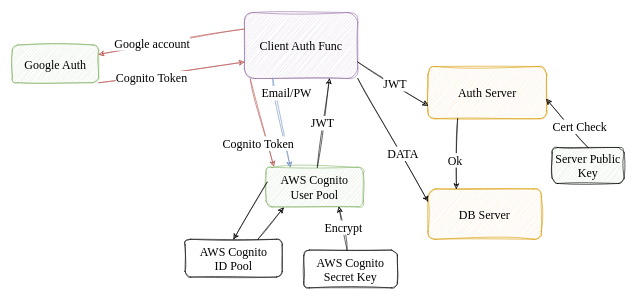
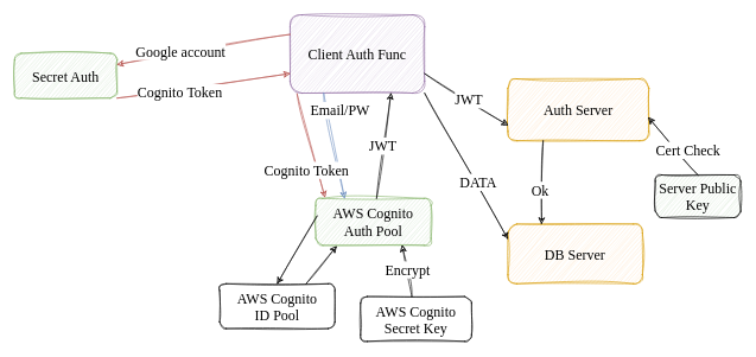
- <mxCell id="7" value="Google Auth" style="rounded=1;whiteSpace=wrap;html=1;sketch=1;hachureGap=4;jiggle=2;curveFitting=1;fontFamily=Architects Daughter;fontSource=https%3A%2F%2Ffonts.googleapis.com%2Fcss%3Ffamily%3DArchitects%2BDaughter;fontSize=20;fillColor=#d5e8d4;strokeColor=#82b366;" vertex="1" parent="1"><mxGeometry x="20" y="74" width="144" height="63" as="geometry" /></mxCell>
+ <mxCell id="7" value="Secret Auth" style="rounded=1;whiteSpace=wrap;html=1;sketch=1;hachureGap=4;jiggle=2;curveFitting=1;fontFamily=Architects Daughter;fontSource=https%3A%2F%2Ffonts.googleapis.com%2Fcss%3Ffamily%3DArchitects%2BDaughter;fontSize=20;fillColor=#d5e8d4;strokeColor=#82b366;" vertex="1" parent="1"><mxGeometry x="20" y="74" width="144" height="63" as="geometry" /></mxCell>
- <mxCell id="2" value="AWS Cognito&lt;br&gt;User Pool" style="rounded=1;whiteSpace=wrap;html=1;hachureGap=4;fontFamily=Architects Daughter;fontSource=https%3A%2F%2Ffonts.googleapis.com%2Fcss%3Ffamily%3DArchitects%2BDaughter;fontSize=20;sketch=1;curveFitting=1;jiggle=2;fillColor=#d5e8d4;strokeColor=#82b366;" vertex="1" parent="1"><mxGeometry x="443" y="278" width="162" height="66" as="geometry" /></mxCell>
+ <mxCell id="2" value="AWS Cognito&lt;br&gt;Auth Pool" style="rounded=1;whiteSpace=wrap;html=1;hachureGap=4;fontFamily=Architects Daughter;fontSource=https%3A%2F%2Ffonts.googleapis.com%2Fcss%3Ffamily%3DArchitects%2BDaughter;fontSize=20;sketch=1;curveFitting=1;jiggle=2;fillColor=#d5e8d4;strokeColor=#82b366;" vertex="1" parent="1"><mxGeometry x="443" y="278" width="162" height="66" as="geometry" /></mxCell>
